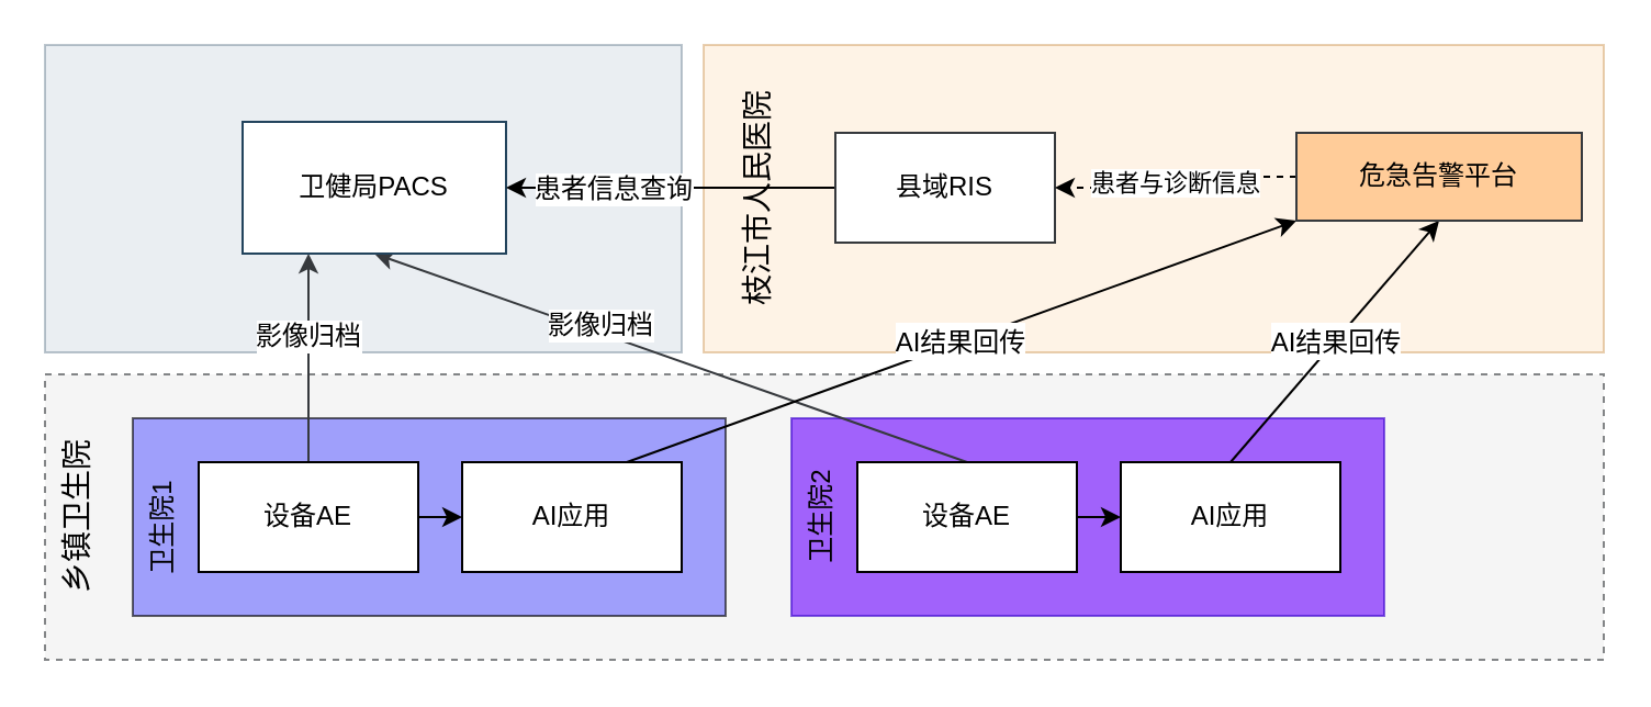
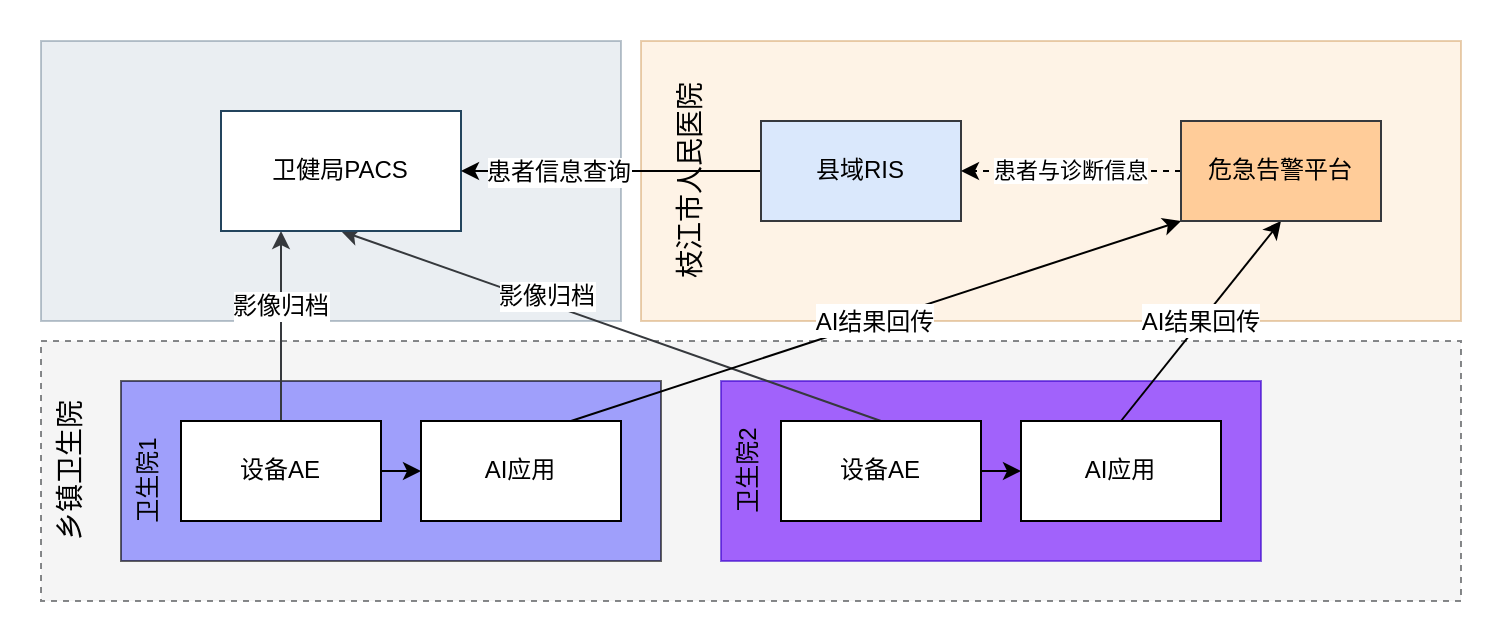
- <mxCell id="29" value="危急告警平台" style="rounded=0;whiteSpace=wrap;html=1;strokeColor=#36393d;fillColor=#ffcc99;" parent="1" vertex="1"><mxGeometry x="590" y="60" width="130" height="40" as="geometry" /></mxCell>
+ <mxCell id="29" value="危急告警平台" style="rounded=0;whiteSpace=wrap;html=1;strokeColor=#36393d;fillColor=#ffcc99;" parent="1" vertex="1"><mxGeometry x="590" y="60" width="100" height="50" as="geometry" /></mxCell>
- <mxCell id="21" value="县域RIS" style="rounded=0;whiteSpace=wrap;html=1;strokeColor=#36393d;fillColor=#FFFFFF;" parent="1" vertex="1"><mxGeometry x="380" y="60" width="100" height="50" as="geometry" /></mxCell>
+ <mxCell id="21" value="县域RIS" style="rounded=0;whiteSpace=wrap;html=1;strokeColor=#36393d;fillColor=#dae8fc;" parent="1" vertex="1"><mxGeometry x="380" y="60" width="100" height="50" as="geometry" /></mxCell>
